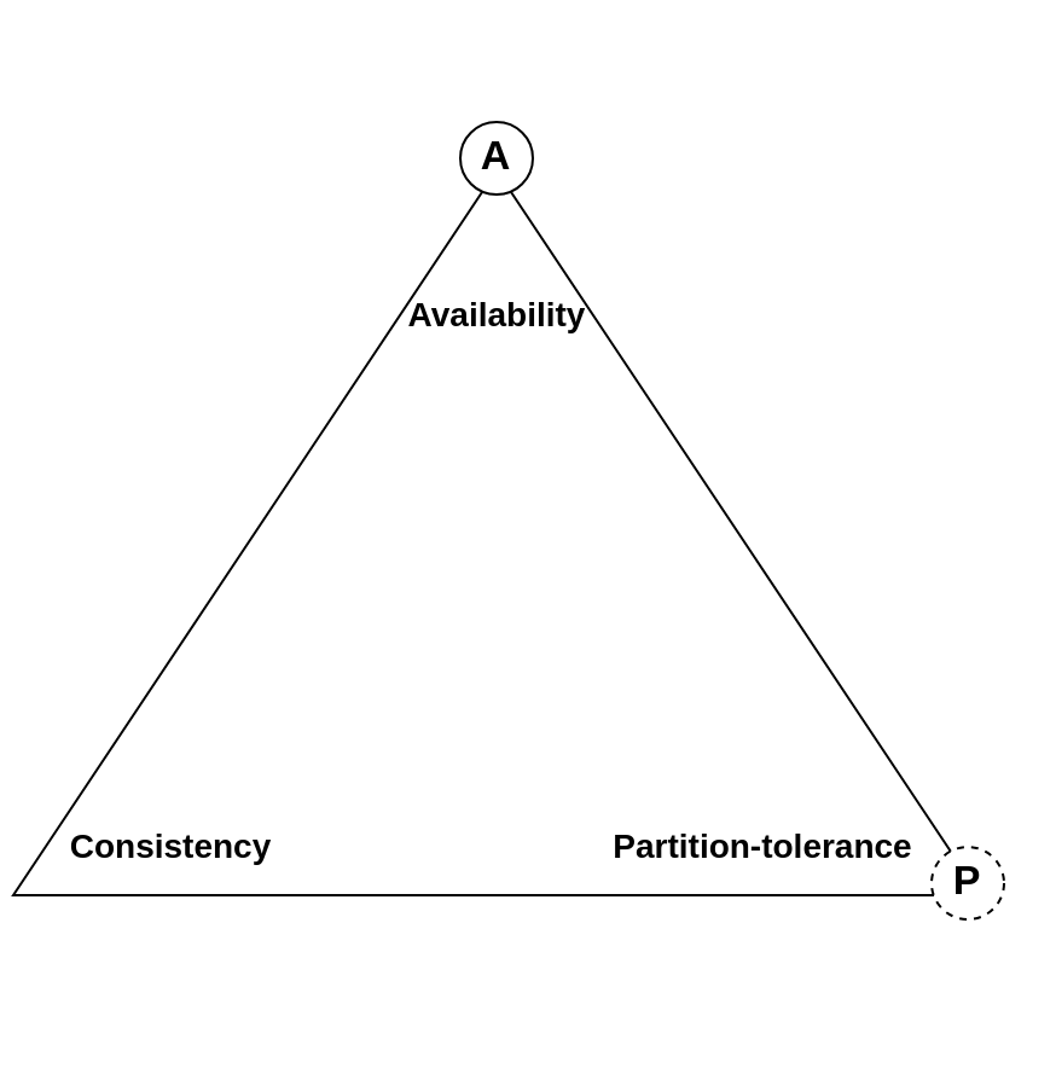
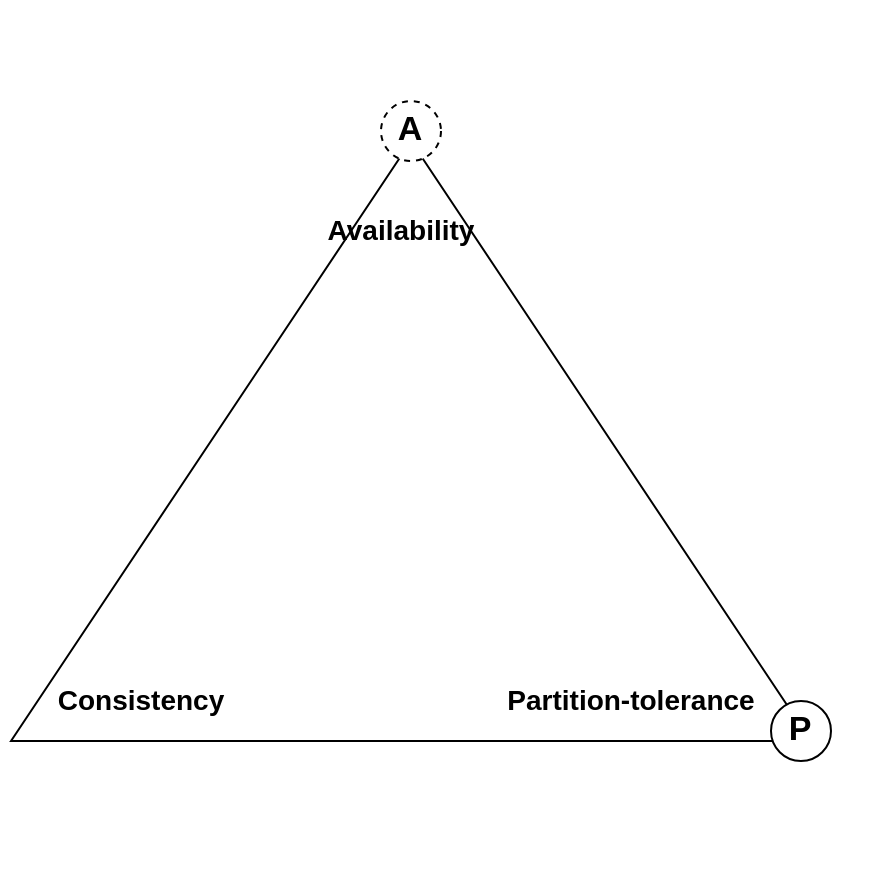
- <mxCell id="4" value="&lt;b&gt;&lt;font style=&quot;font-size: 17px&quot;&gt;A&lt;/font&gt;&lt;/b&gt;" style="ellipse;whiteSpace=wrap;html=1;aspect=fixed;labelBackgroundColor=none;" vertex="1" parent="1"><mxGeometry x="190" y="50" width="30" height="30" as="geometry" /></mxCell>
+ <mxCell id="4" value="&lt;b&gt;&lt;font style=&quot;font-size: 17px&quot;&gt;A&lt;/font&gt;&lt;/b&gt;" style="ellipse;whiteSpace=wrap;html=1;aspect=fixed;labelBackgroundColor=none;dashed=1;" vertex="1" parent="1"><mxGeometry x="190" y="50" width="30" height="30" as="geometry" /></mxCell>
- <mxCell id="5" value="&lt;b&gt;&lt;font style=&quot;font-size: 14px&quot;&gt;Availability&lt;/font&gt;&lt;/b&gt;" style="text;html=1;align=center;verticalAlign=middle;resizable=0;points=[];autosize=1;" vertex="1" parent="1"><mxGeometry x="160" y="120" width="90" height="20" as="geometry" /></mxCell>
+ <mxCell id="5" value="&lt;b&gt;&lt;font style=&quot;font-size: 14px&quot;&gt;Availability&lt;/font&gt;&lt;/b&gt;" style="text;html=1;align=center;verticalAlign=middle;resizable=0;points=[];autosize=1;" vertex="1" parent="1"><mxGeometry x="155" y="105" width="90" height="20" as="geometry" /></mxCell>
- <mxCell id="6" value="&lt;span style=&quot;font-size: 17px&quot;&gt;&lt;b&gt;P&lt;/b&gt;&lt;/span&gt;" style="ellipse;whiteSpace=wrap;html=1;aspect=fixed;labelBackgroundColor=none;dashed=1;" vertex="1" parent="1"><mxGeometry x="385" y="350" width="30" height="30" as="geometry" /></mxCell>
+ <mxCell id="6" value="&lt;span style=&quot;font-size: 17px&quot;&gt;&lt;b&gt;P&lt;/b&gt;&lt;/span&gt;" style="ellipse;whiteSpace=wrap;html=1;aspect=fixed;labelBackgroundColor=none;" vertex="1" parent="1"><mxGeometry x="385" y="350" width="30" height="30" as="geometry" /></mxCell>
